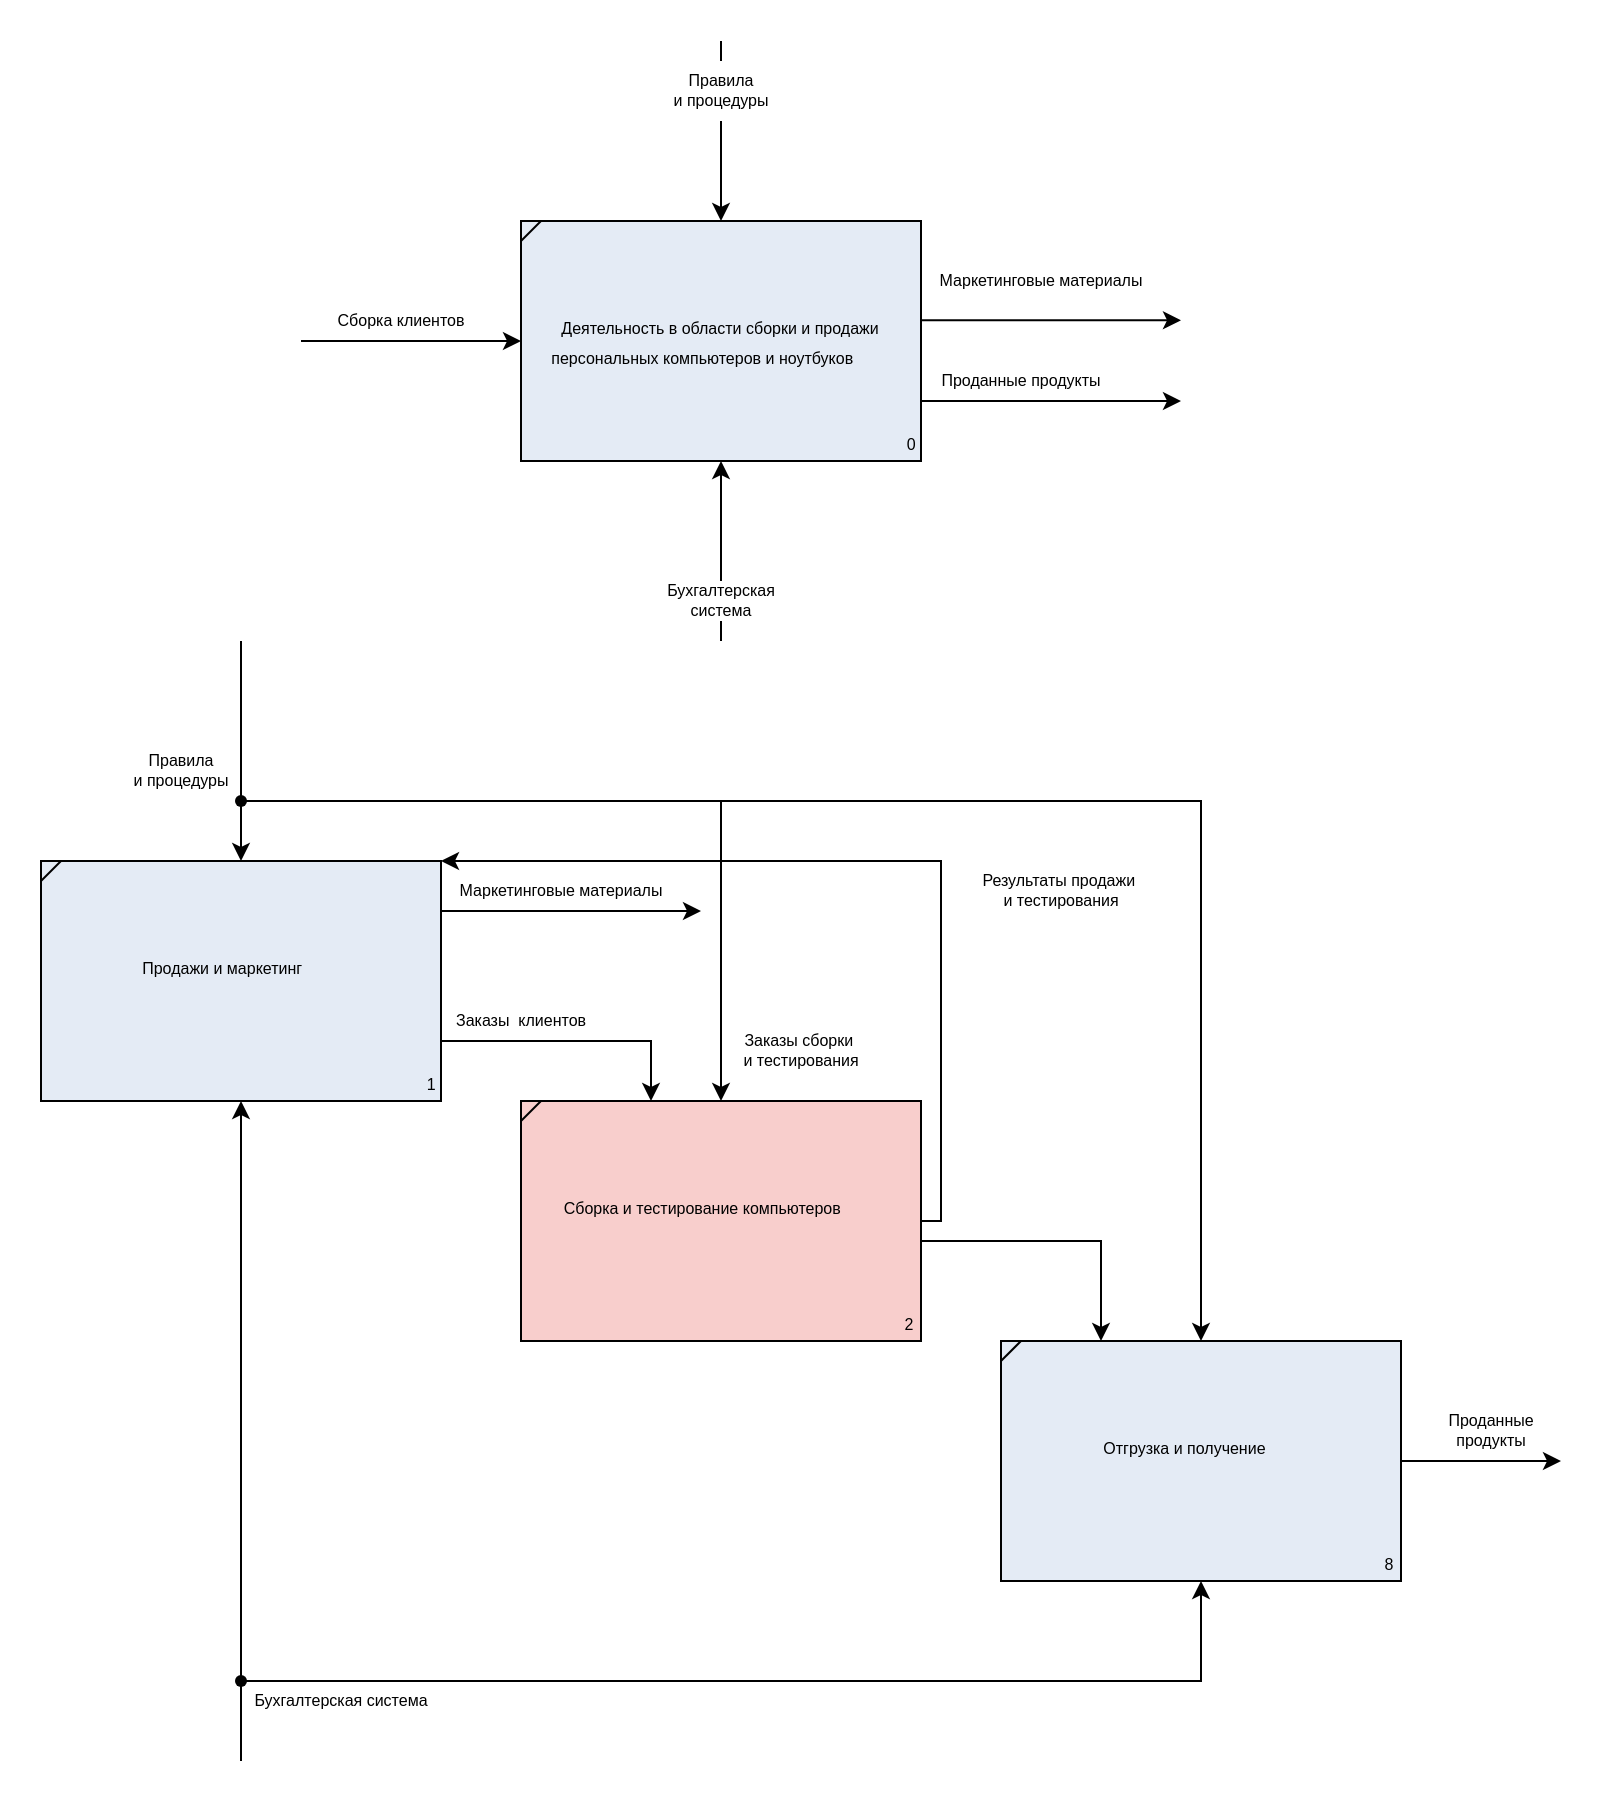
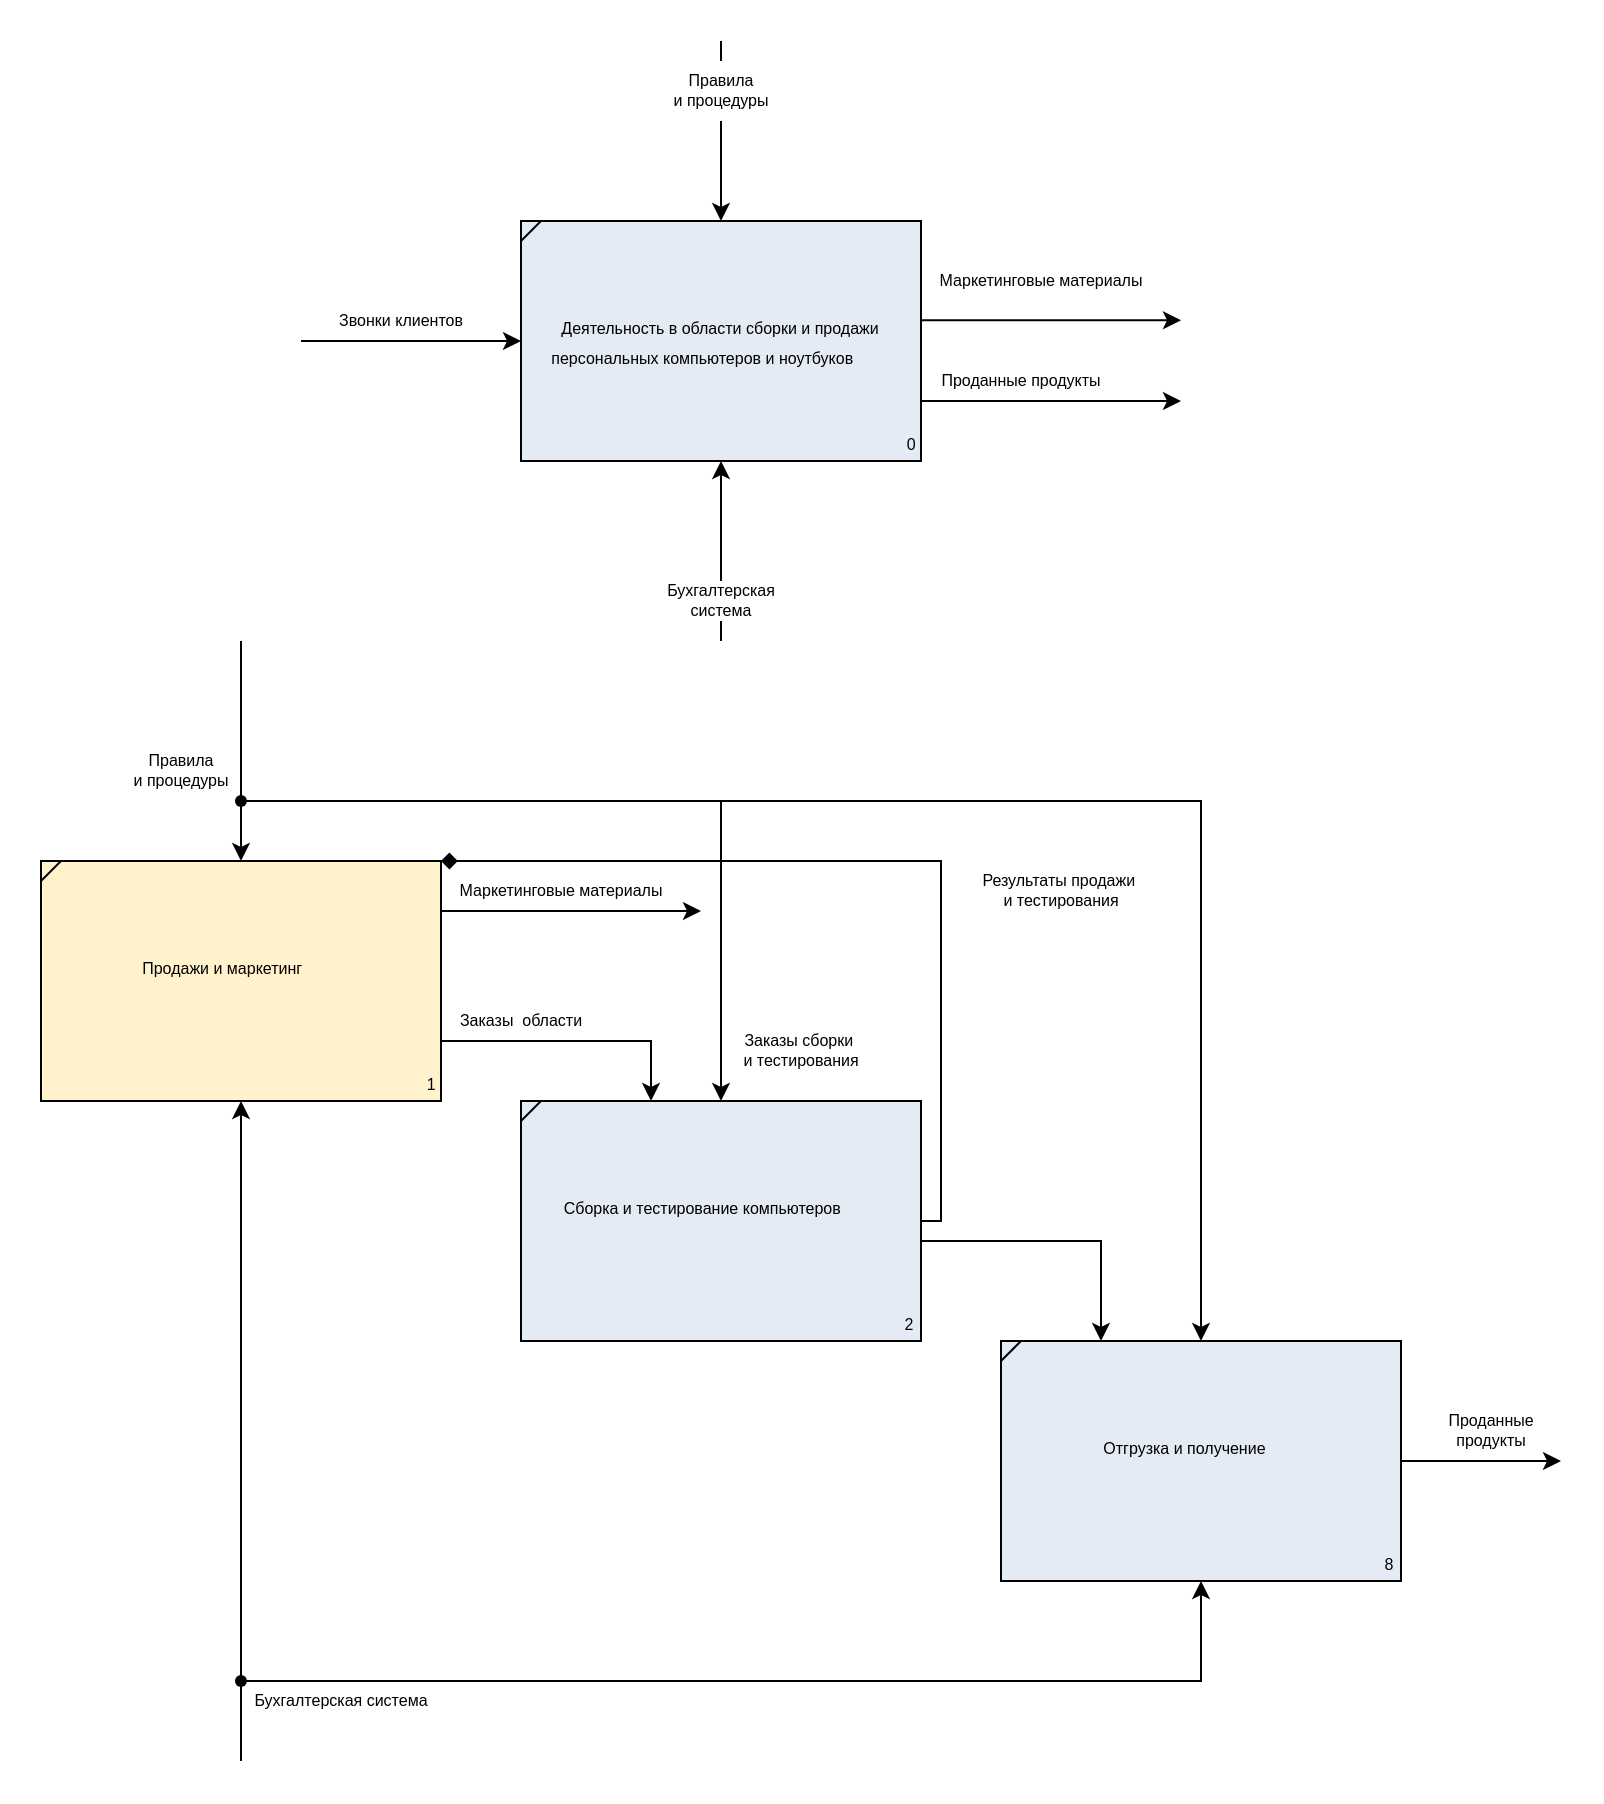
- <mxCell id="5" value="Сборка клиентов" style="text;html=1;align=center;verticalAlign=middle;resizable=0;points=[];autosize=1;strokeColor=none;fillColor=none;fontSize=8;" vertex="1" parent="1"><mxGeometry x="160" y="150" width="80" height="20" as="geometry" /></mxCell>
+ <mxCell id="5" value="Звонки клиентов" style="text;html=1;align=center;verticalAlign=middle;resizable=0;points=[];autosize=1;strokeColor=none;fillColor=none;fontSize=8;" vertex="1" parent="1"><mxGeometry x="160" y="150" width="80" height="20" as="geometry" /></mxCell>
- <mxCell id="30" value="" style="edgeStyle=elbowEdgeStyle;elbow=horizontal;endArrow=classic;html=1;rounded=0;fontSize=8;" edge="1" parent="1" source="11" target="10"><mxGeometry width="50" height="50" relative="1" as="geometry"><mxPoint x="460" y="590" as="sourcePoint" /><mxPoint x="270" y="390" as="targetPoint" /><Array as="points"><mxPoint x="470" y="430" /><mxPoint x="390" y="380" /><mxPoint x="190" y="390" /><mxPoint x="220" y="380" /><mxPoint x="400" y="380" /><mxPoint x="440" y="570" /><mxPoint x="410" y="440" /><mxPoint x="500" y="540" /><mxPoint x="420" y="370" /><mxPoint x="310" y="390" /><mxPoint x="440" y="430" /><mxPoint x="510" y="480" /></Array></mxGeometry></mxCell>
+ <mxCell id="30" value="" style="edgeStyle=elbowEdgeStyle;elbow=horizontal;endArrow=diamond;html=1;rounded=0;fontSize=8;" edge="1" parent="1" source="11" target="10"><mxGeometry width="50" height="50" relative="1" as="geometry"><mxPoint x="460" y="590" as="sourcePoint" /><mxPoint x="270" y="390" as="targetPoint" /><Array as="points"><mxPoint x="470" y="430" /><mxPoint x="390" y="380" /><mxPoint x="190" y="390" /><mxPoint x="220" y="380" /><mxPoint x="400" y="380" /><mxPoint x="440" y="570" /><mxPoint x="410" y="440" /><mxPoint x="500" y="540" /><mxPoint x="420" y="370" /><mxPoint x="310" y="390" /><mxPoint x="440" y="430" /><mxPoint x="510" y="480" /></Array></mxGeometry></mxCell>
- <mxCell id="10" value="&lt;br&gt;&lt;br&gt;&lt;br&gt;&lt;br&gt;&lt;span style=&quot;font-size: 8px&quot;&gt;&amp;nbsp; &amp;nbsp; &amp;nbsp; &amp;nbsp; &amp;nbsp; &amp;nbsp; &amp;nbsp; &amp;nbsp; &amp;nbsp;&lt;/span&gt;&lt;br&gt;&lt;font style=&quot;font-size: 8px&quot;&gt;&lt;br&gt;&amp;nbsp; &amp;nbsp; &amp;nbsp; &amp;nbsp; &amp;nbsp; &amp;nbsp; &amp;nbsp; &amp;nbsp; &amp;nbsp; &amp;nbsp; &amp;nbsp; &amp;nbsp; &amp;nbsp; &amp;nbsp; &amp;nbsp; &amp;nbsp; &amp;nbsp; &amp;nbsp; &amp;nbsp; &amp;nbsp; &amp;nbsp; &amp;nbsp; &amp;nbsp; &amp;nbsp;&amp;nbsp;&lt;br&gt;Продажи и маркетинг&amp;nbsp; &amp;nbsp; &amp;nbsp; &amp;nbsp;&amp;nbsp;&lt;br&gt;&lt;br&gt;&lt;br&gt;&amp;nbsp; &amp;nbsp; &amp;nbsp; &amp;nbsp; &amp;nbsp; &amp;nbsp; &amp;nbsp; &amp;nbsp; &amp;nbsp; &amp;nbsp; &amp;nbsp; &amp;nbsp; &amp;nbsp; &amp;nbsp; &amp;nbsp; &amp;nbsp; &amp;nbsp; &amp;nbsp; &amp;nbsp; &amp;nbsp; &amp;nbsp; &amp;nbsp; &amp;nbsp; &amp;nbsp; &amp;nbsp; &amp;nbsp; &amp;nbsp; &amp;nbsp; &amp;nbsp; &amp;nbsp; &amp;nbsp; &amp;nbsp; &amp;nbsp; &amp;nbsp; &amp;nbsp; &amp;nbsp; &amp;nbsp; &amp;nbsp; &amp;nbsp; &amp;nbsp; &amp;nbsp; &amp;nbsp; &amp;nbsp; &lt;br&gt;&amp;nbsp; &amp;nbsp; &amp;nbsp; &amp;nbsp; &amp;nbsp; &amp;nbsp; &amp;nbsp; &amp;nbsp; &amp;nbsp; &amp;nbsp; &amp;nbsp; &amp;nbsp; &amp;nbsp; &amp;nbsp; &amp;nbsp; &amp;nbsp; &amp;nbsp; &amp;nbsp; &amp;nbsp; &amp;nbsp; &amp;nbsp; &amp;nbsp; &amp;nbsp; &amp;nbsp; &amp;nbsp; &amp;nbsp; &amp;nbsp; &amp;nbsp; &amp;nbsp; &amp;nbsp; &amp;nbsp; &amp;nbsp; &amp;nbsp; &amp;nbsp; &amp;nbsp; &amp;nbsp; &amp;nbsp; &amp;nbsp; &amp;nbsp; &amp;nbsp; &amp;nbsp; &amp;nbsp; &amp;nbsp; 1&lt;br&gt;&amp;nbsp; &amp;nbsp; &amp;nbsp; &amp;nbsp; &amp;nbsp; &amp;nbsp; &amp;nbsp; &amp;nbsp; &amp;nbsp; &amp;nbsp; &amp;nbsp; &amp;nbsp; &amp;nbsp; &amp;nbsp; &amp;nbsp; &amp;nbsp; &amp;nbsp; &amp;nbsp; &amp;nbsp;&lt;br&gt;&lt;br&gt;&lt;br&gt;&lt;br&gt;&lt;/font&gt;" style="rounded=0;whiteSpace=wrap;html=1;fillColor=#E4EBF5;" vertex="1" parent="1"><mxGeometry x="20" y="430" width="200" height="120" as="geometry" /></mxCell>
+ <mxCell id="10" value="&lt;br&gt;&lt;br&gt;&lt;br&gt;&lt;br&gt;&lt;span style=&quot;font-size: 8px&quot;&gt;&amp;nbsp; &amp;nbsp; &amp;nbsp; &amp;nbsp; &amp;nbsp; &amp;nbsp; &amp;nbsp; &amp;nbsp; &amp;nbsp;&lt;/span&gt;&lt;br&gt;&lt;font style=&quot;font-size: 8px&quot;&gt;&lt;br&gt;&amp;nbsp; &amp;nbsp; &amp;nbsp; &amp;nbsp; &amp;nbsp; &amp;nbsp; &amp;nbsp; &amp;nbsp; &amp;nbsp; &amp;nbsp; &amp;nbsp; &amp;nbsp; &amp;nbsp; &amp;nbsp; &amp;nbsp; &amp;nbsp; &amp;nbsp; &amp;nbsp; &amp;nbsp; &amp;nbsp; &amp;nbsp; &amp;nbsp; &amp;nbsp; &amp;nbsp;&amp;nbsp;&lt;br&gt;Продажи и маркетинг&amp;nbsp; &amp;nbsp; &amp;nbsp; &amp;nbsp;&amp;nbsp;&lt;br&gt;&lt;br&gt;&lt;br&gt;&amp;nbsp; &amp;nbsp; &amp;nbsp; &amp;nbsp; &amp;nbsp; &amp;nbsp; &amp;nbsp; &amp;nbsp; &amp;nbsp; &amp;nbsp; &amp;nbsp; &amp;nbsp; &amp;nbsp; &amp;nbsp; &amp;nbsp; &amp;nbsp; &amp;nbsp; &amp;nbsp; &amp;nbsp; &amp;nbsp; &amp;nbsp; &amp;nbsp; &amp;nbsp; &amp;nbsp; &amp;nbsp; &amp;nbsp; &amp;nbsp; &amp;nbsp; &amp;nbsp; &amp;nbsp; &amp;nbsp; &amp;nbsp; &amp;nbsp; &amp;nbsp; &amp;nbsp; &amp;nbsp; &amp;nbsp; &amp;nbsp; &amp;nbsp; &amp;nbsp; &amp;nbsp; &amp;nbsp; &amp;nbsp; &lt;br&gt;&amp;nbsp; &amp;nbsp; &amp;nbsp; &amp;nbsp; &amp;nbsp; &amp;nbsp; &amp;nbsp; &amp;nbsp; &amp;nbsp; &amp;nbsp; &amp;nbsp; &amp;nbsp; &amp;nbsp; &amp;nbsp; &amp;nbsp; &amp;nbsp; &amp;nbsp; &amp;nbsp; &amp;nbsp; &amp;nbsp; &amp;nbsp; &amp;nbsp; &amp;nbsp; &amp;nbsp; &amp;nbsp; &amp;nbsp; &amp;nbsp; &amp;nbsp; &amp;nbsp; &amp;nbsp; &amp;nbsp; &amp;nbsp; &amp;nbsp; &amp;nbsp; &amp;nbsp; &amp;nbsp; &amp;nbsp; &amp;nbsp; &amp;nbsp; &amp;nbsp; &amp;nbsp; &amp;nbsp; &amp;nbsp; 1&lt;br&gt;&amp;nbsp; &amp;nbsp; &amp;nbsp; &amp;nbsp; &amp;nbsp; &amp;nbsp; &amp;nbsp; &amp;nbsp; &amp;nbsp; &amp;nbsp; &amp;nbsp; &amp;nbsp; &amp;nbsp; &amp;nbsp; &amp;nbsp; &amp;nbsp; &amp;nbsp; &amp;nbsp; &amp;nbsp;&lt;br&gt;&lt;br&gt;&lt;br&gt;&lt;br&gt;&lt;/font&gt;" style="rounded=0;whiteSpace=wrap;html=1;fillColor=#fff2cc;" vertex="1" parent="1"><mxGeometry x="20" y="430" width="200" height="120" as="geometry" /></mxCell>
- <mxCell id="23" value="Заказы&amp;nbsp; клиентов" style="text;html=1;align=center;verticalAlign=middle;resizable=0;points=[];autosize=1;strokeColor=none;fillColor=none;fontSize=8;" vertex="1" parent="1"><mxGeometry x="220" y="500" width="80" height="20" as="geometry" /></mxCell>
+ <mxCell id="23" value="Заказы&amp;nbsp; области" style="text;html=1;align=center;verticalAlign=middle;resizable=0;points=[];autosize=1;strokeColor=none;fillColor=none;fontSize=8;" vertex="1" parent="1"><mxGeometry x="220" y="500" width="80" height="20" as="geometry" /></mxCell>
- <mxCell id="11" value="&lt;br&gt;&lt;br&gt;&lt;br&gt;&lt;br&gt;&lt;span style=&quot;font-size: 8px&quot;&gt;&amp;nbsp; &amp;nbsp; &amp;nbsp; &amp;nbsp; &amp;nbsp; &amp;nbsp; &amp;nbsp; &amp;nbsp; &amp;nbsp;&lt;/span&gt;&lt;br&gt;&lt;font style=&quot;font-size: 8px&quot;&gt;&lt;br&gt;&amp;nbsp; &amp;nbsp; &amp;nbsp; &amp;nbsp; &amp;nbsp; &amp;nbsp; &amp;nbsp; &amp;nbsp; &amp;nbsp; &amp;nbsp; &amp;nbsp; &amp;nbsp; &amp;nbsp; &amp;nbsp; &amp;nbsp; &amp;nbsp; &amp;nbsp; &amp;nbsp; &amp;nbsp; &amp;nbsp; &amp;nbsp; &amp;nbsp; &amp;nbsp; &amp;nbsp;&amp;nbsp;&lt;br&gt;Сборка и тестирование компьютеров&amp;nbsp; &amp;nbsp; &amp;nbsp; &amp;nbsp;&amp;nbsp;&lt;br&gt;&lt;br&gt;&lt;br&gt;&amp;nbsp; &amp;nbsp; &amp;nbsp; &amp;nbsp; &amp;nbsp; &amp;nbsp; &amp;nbsp; &amp;nbsp; &amp;nbsp; &amp;nbsp; &amp;nbsp; &amp;nbsp; &amp;nbsp; &amp;nbsp; &amp;nbsp; &amp;nbsp; &amp;nbsp; &amp;nbsp; &amp;nbsp; &amp;nbsp; &amp;nbsp; &amp;nbsp; &amp;nbsp; &amp;nbsp; &amp;nbsp; &amp;nbsp; &amp;nbsp; &amp;nbsp; &amp;nbsp; &amp;nbsp; &amp;nbsp; &amp;nbsp; &amp;nbsp; &amp;nbsp; &amp;nbsp; &amp;nbsp; &amp;nbsp; &amp;nbsp; &amp;nbsp; &amp;nbsp; &amp;nbsp; &amp;nbsp; &amp;nbsp; &lt;br&gt;&amp;nbsp; &amp;nbsp; &amp;nbsp; &amp;nbsp; &amp;nbsp; &amp;nbsp; &amp;nbsp; &amp;nbsp; &amp;nbsp; &amp;nbsp; &amp;nbsp; &amp;nbsp; &amp;nbsp; &amp;nbsp; &amp;nbsp; &amp;nbsp; &amp;nbsp; &amp;nbsp; &amp;nbsp; &amp;nbsp; &amp;nbsp; &amp;nbsp; &amp;nbsp; &amp;nbsp; &amp;nbsp; &amp;nbsp; &amp;nbsp; &amp;nbsp; &amp;nbsp; &amp;nbsp; &amp;nbsp; &amp;nbsp; &amp;nbsp; &amp;nbsp; &amp;nbsp; &amp;nbsp; &amp;nbsp; &amp;nbsp; &amp;nbsp; &amp;nbsp; &amp;nbsp; &amp;nbsp; &amp;nbsp;2&lt;br&gt;&amp;nbsp; &amp;nbsp; &amp;nbsp; &amp;nbsp; &amp;nbsp; &amp;nbsp; &amp;nbsp; &amp;nbsp; &amp;nbsp; &amp;nbsp; &amp;nbsp; &amp;nbsp; &amp;nbsp; &amp;nbsp; &amp;nbsp; &amp;nbsp; &amp;nbsp; &amp;nbsp; &amp;nbsp;&lt;br&gt;&lt;br&gt;&lt;br&gt;&lt;br&gt;&lt;/font&gt;" style="rounded=0;whiteSpace=wrap;html=1;fillColor=#f8cecc;" vertex="1" parent="1"><mxGeometry x="260" y="550" width="200" height="120" as="geometry" /></mxCell>
+ <mxCell id="11" value="&lt;br&gt;&lt;br&gt;&lt;br&gt;&lt;br&gt;&lt;span style=&quot;font-size: 8px&quot;&gt;&amp;nbsp; &amp;nbsp; &amp;nbsp; &amp;nbsp; &amp;nbsp; &amp;nbsp; &amp;nbsp; &amp;nbsp; &amp;nbsp;&lt;/span&gt;&lt;br&gt;&lt;font style=&quot;font-size: 8px&quot;&gt;&lt;br&gt;&amp;nbsp; &amp;nbsp; &amp;nbsp; &amp;nbsp; &amp;nbsp; &amp;nbsp; &amp;nbsp; &amp;nbsp; &amp;nbsp; &amp;nbsp; &amp;nbsp; &amp;nbsp; &amp;nbsp; &amp;nbsp; &amp;nbsp; &amp;nbsp; &amp;nbsp; &amp;nbsp; &amp;nbsp; &amp;nbsp; &amp;nbsp; &amp;nbsp; &amp;nbsp; &amp;nbsp;&amp;nbsp;&lt;br&gt;Сборка и тестирование компьютеров&amp;nbsp; &amp;nbsp; &amp;nbsp; &amp;nbsp;&amp;nbsp;&lt;br&gt;&lt;br&gt;&lt;br&gt;&amp;nbsp; &amp;nbsp; &amp;nbsp; &amp;nbsp; &amp;nbsp; &amp;nbsp; &amp;nbsp; &amp;nbsp; &amp;nbsp; &amp;nbsp; &amp;nbsp; &amp;nbsp; &amp;nbsp; &amp;nbsp; &amp;nbsp; &amp;nbsp; &amp;nbsp; &amp;nbsp; &amp;nbsp; &amp;nbsp; &amp;nbsp; &amp;nbsp; &amp;nbsp; &amp;nbsp; &amp;nbsp; &amp;nbsp; &amp;nbsp; &amp;nbsp; &amp;nbsp; &amp;nbsp; &amp;nbsp; &amp;nbsp; &amp;nbsp; &amp;nbsp; &amp;nbsp; &amp;nbsp; &amp;nbsp; &amp;nbsp; &amp;nbsp; &amp;nbsp; &amp;nbsp; &amp;nbsp; &amp;nbsp; &lt;br&gt;&amp;nbsp; &amp;nbsp; &amp;nbsp; &amp;nbsp; &amp;nbsp; &amp;nbsp; &amp;nbsp; &amp;nbsp; &amp;nbsp; &amp;nbsp; &amp;nbsp; &amp;nbsp; &amp;nbsp; &amp;nbsp; &amp;nbsp; &amp;nbsp; &amp;nbsp; &amp;nbsp; &amp;nbsp; &amp;nbsp; &amp;nbsp; &amp;nbsp; &amp;nbsp; &amp;nbsp; &amp;nbsp; &amp;nbsp; &amp;nbsp; &amp;nbsp; &amp;nbsp; &amp;nbsp; &amp;nbsp; &amp;nbsp; &amp;nbsp; &amp;nbsp; &amp;nbsp; &amp;nbsp; &amp;nbsp; &amp;nbsp; &amp;nbsp; &amp;nbsp; &amp;nbsp; &amp;nbsp; &amp;nbsp;2&lt;br&gt;&amp;nbsp; &amp;nbsp; &amp;nbsp; &amp;nbsp; &amp;nbsp; &amp;nbsp; &amp;nbsp; &amp;nbsp; &amp;nbsp; &amp;nbsp; &amp;nbsp; &amp;nbsp; &amp;nbsp; &amp;nbsp; &amp;nbsp; &amp;nbsp; &amp;nbsp; &amp;nbsp; &amp;nbsp;&lt;br&gt;&lt;br&gt;&lt;br&gt;&lt;br&gt;&lt;/font&gt;" style="rounded=0;whiteSpace=wrap;html=1;fillColor=#E4EBF5;" vertex="1" parent="1"><mxGeometry x="260" y="550" width="200" height="120" as="geometry" /></mxCell>
